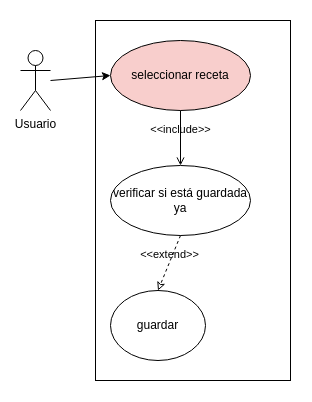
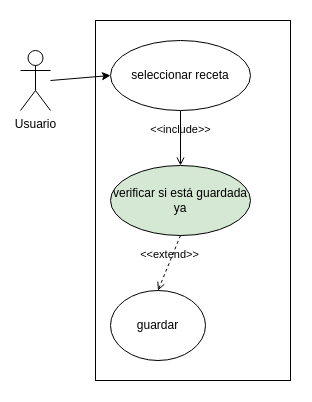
- <mxCell id="5" value="seleccionar receta" style="ellipse;whiteSpace=wrap;html=1;fillColor=#f8cecc;" parent="1" vertex="1"><mxGeometry x="110" y="40" width="140" height="70" as="geometry" /></mxCell>
+ <mxCell id="5" value="seleccionar receta" style="ellipse;whiteSpace=wrap;html=1;" parent="1" vertex="1"><mxGeometry x="110" y="40" width="140" height="70" as="geometry" /></mxCell>
- <mxCell id="6" value="verificar si está guardada ya" style="ellipse;whiteSpace=wrap;html=1;" parent="1" vertex="1"><mxGeometry x="110" y="165" width="140" height="70" as="geometry" /></mxCell>
+ <mxCell id="6" value="verificar si está guardada ya" style="ellipse;whiteSpace=wrap;html=1;fillColor=#d5e8d4;" parent="1" vertex="1"><mxGeometry x="110" y="165" width="140" height="70" as="geometry" /></mxCell>
- <mxCell id="8" value="&amp;lt;&amp;lt;extend&amp;gt;&amp;gt;" style="html=1;verticalAlign=bottom;labelBackgroundColor=none;endArrow=classic;endFill=0;dashed=1;entryX=0.5;entryY=0;entryDx=0;entryDy=0;exitX=0.5;exitY=1;exitDx=0;exitDy=0;" parent="1" source="6" target="7" edge="1"><mxGeometry width="160" relative="1" as="geometry"><mxPoint x="120" y="140" as="sourcePoint" /><mxPoint x="280" y="140" as="targetPoint" /></mxGeometry></mxCell>
+ <mxCell id="8" value="&amp;lt;&amp;lt;extend&amp;gt;&amp;gt;" style="html=1;verticalAlign=bottom;labelBackgroundColor=none;endArrow=open;endFill=0;dashed=1;entryX=0.5;entryY=0;entryDx=0;entryDy=0;exitX=0.5;exitY=1;exitDx=0;exitDy=0;" parent="1" source="6" target="7" edge="1"><mxGeometry width="160" relative="1" as="geometry"><mxPoint x="120" y="140" as="sourcePoint" /><mxPoint x="280" y="140" as="targetPoint" /></mxGeometry></mxCell>
